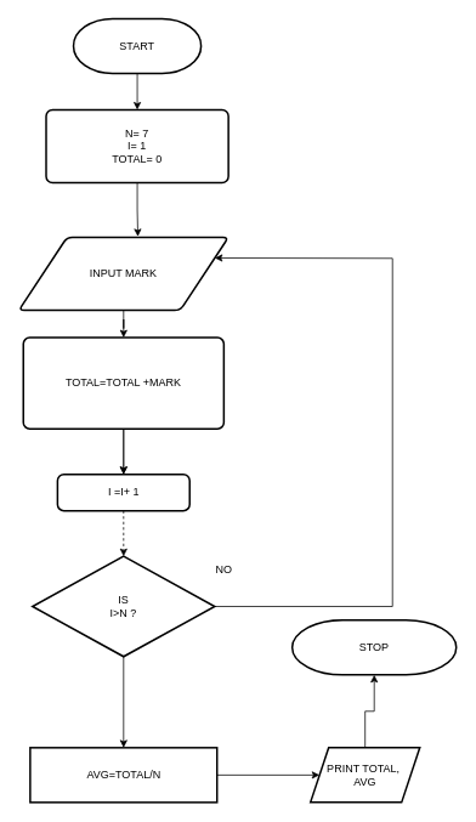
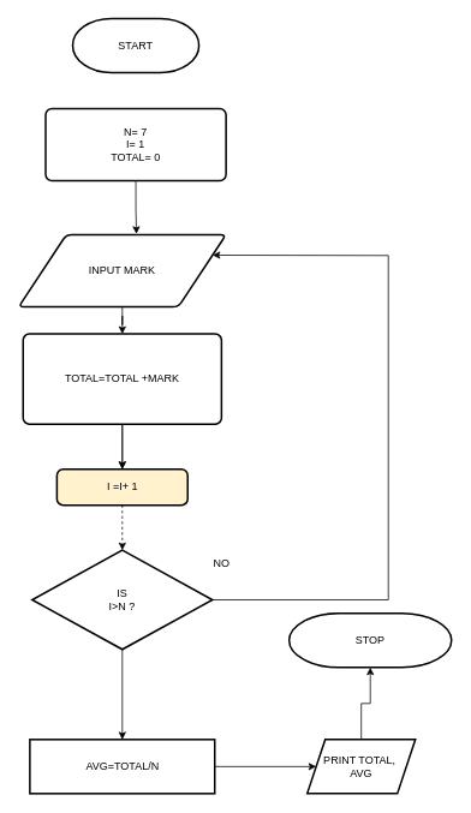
- <mxCell id="2" value="" style="edgeStyle=orthogonalEdgeStyle;rounded=0;orthogonalLoop=1;jettySize=auto;html=1;" edge="1" parent="1" source="3" target="5"><mxGeometry relative="1" as="geometry" /></mxCell>
- <mxCell id="12" value="I =I+ 1" style="rounded=1;whiteSpace=wrap;html=1;absoluteArcSize=1;arcSize=14;strokeWidth=2;" vertex="1" parent="1"><mxGeometry x="62.5" y="520" width="145" height="40" as="geometry" /></mxCell>
+ <mxCell id="12" value="I =I+ 1" style="rounded=1;whiteSpace=wrap;html=1;absoluteArcSize=1;arcSize=14;strokeWidth=2;fillColor=#fff2cc;" vertex="1" parent="1"><mxGeometry x="62.5" y="520" width="145" height="40" as="geometry" /></mxCell>
